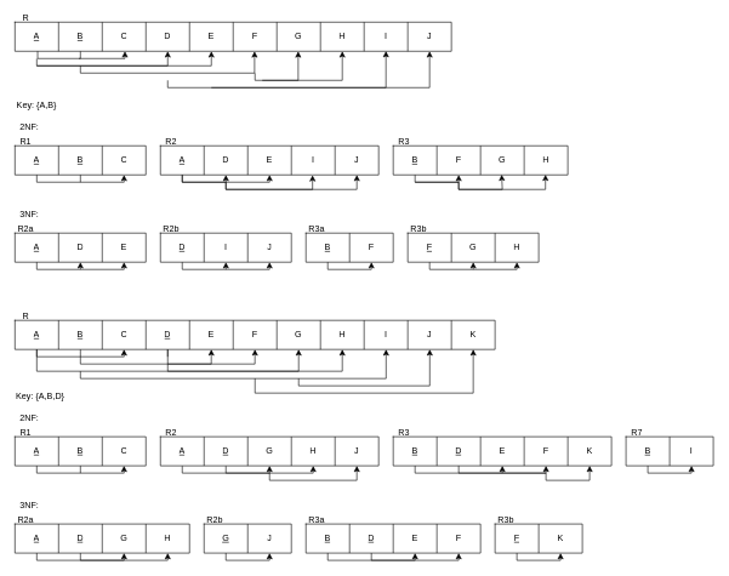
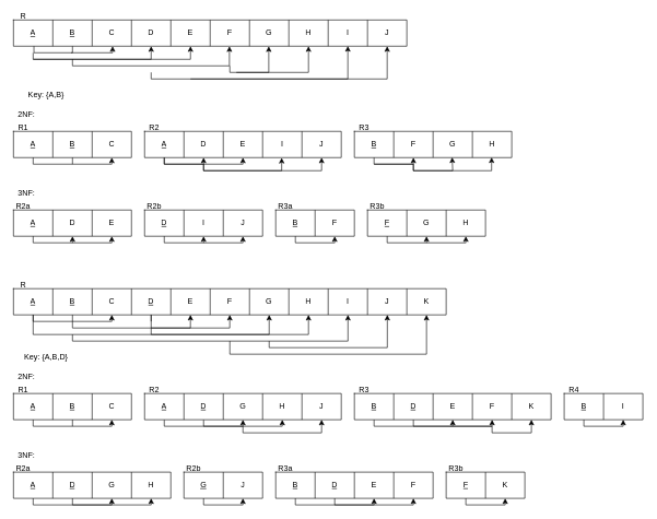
- <mxCell id="24" value="Key: {A,B}" style="text;html=1;strokeColor=none;fillColor=none;align=center;verticalAlign=middle;whiteSpace=wrap;rounded=0;" parent="1" vertex="1"><mxGeometry x="20" y="130" width="60" height="30" as="geometry" /></mxCell>
+ <mxCell id="24" value="Key: {A,B}" style="text;html=1;strokeColor=none;fillColor=none;align=center;verticalAlign=middle;whiteSpace=wrap;rounded=0;" parent="1" vertex="1"><mxGeometry x="40" y="130" width="60" height="30" as="geometry" /></mxCell>
- <mxCell id="110" value="Key: {A,B,D}" style="text;html=1;strokeColor=none;fillColor=none;align=center;verticalAlign=middle;whiteSpace=wrap;rounded=0;" parent="1" vertex="1"><mxGeometry x="20" y="530" width="70" height="30" as="geometry" /></mxCell>
+ <mxCell id="110" value="Key: {A,B,D}" style="text;html=1;strokeColor=none;fillColor=none;align=center;verticalAlign=middle;whiteSpace=wrap;rounded=0;" parent="1" vertex="1"><mxGeometry x="35" y="530" width="70" height="30" as="geometry" /></mxCell>
- <mxCell id="142" value="R7" style="text;html=1;strokeColor=none;fillColor=none;align=center;verticalAlign=middle;whiteSpace=wrap;rounded=0;" parent="1" vertex="1"><mxGeometry x="860" y="590" width="30" height="10" as="geometry" /></mxCell>
+ <mxCell id="142" value="R4" style="text;html=1;strokeColor=none;fillColor=none;align=center;verticalAlign=middle;whiteSpace=wrap;rounded=0;" parent="1" vertex="1"><mxGeometry x="860" y="590" width="30" height="10" as="geometry" /></mxCell>
